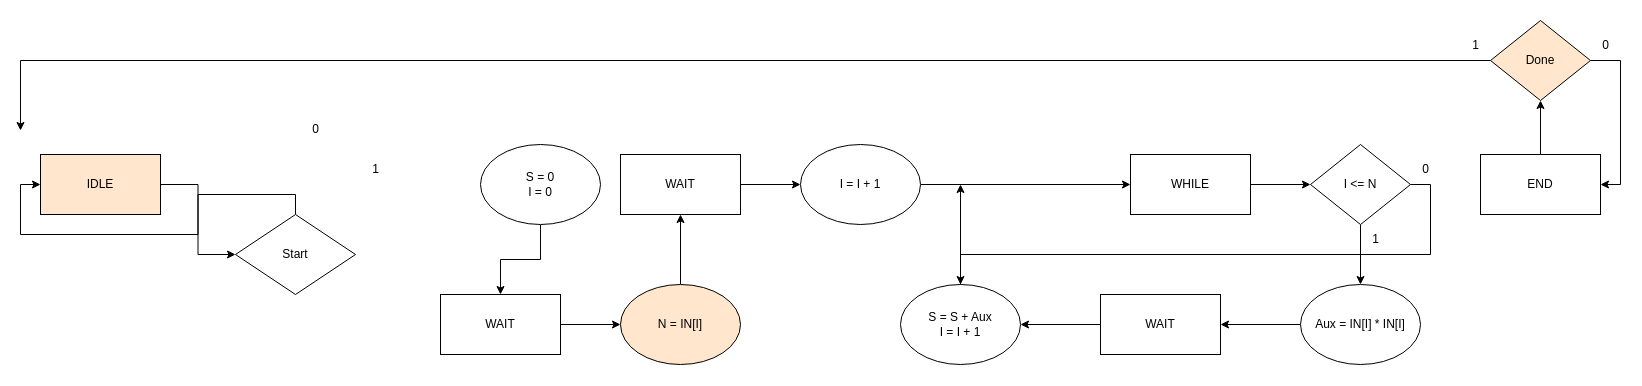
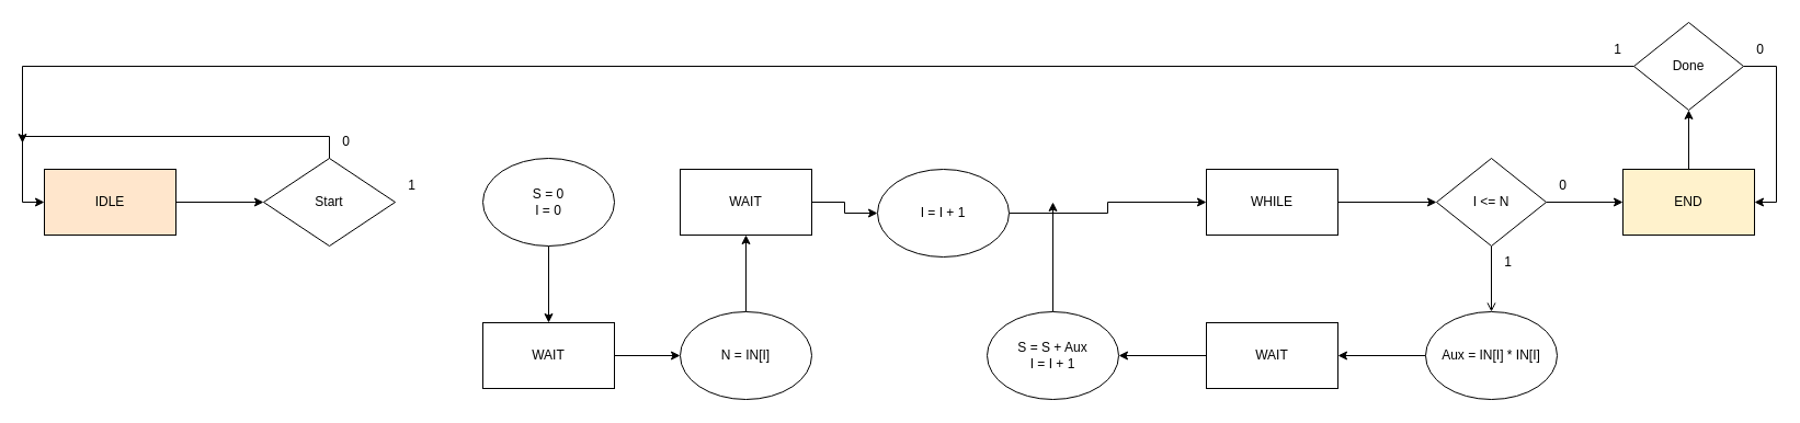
- <mxCell id="28" value="Done" style="rhombus;whiteSpace=wrap;html=1;fillColor=#ffe6cc;" parent="1" vertex="1"><mxGeometry x="1490" y="20" width="100" height="80" as="geometry" /></mxCell>
+ <mxCell id="28" value="Done" style="rhombus;whiteSpace=wrap;html=1;" parent="1" vertex="1"><mxGeometry x="1490" y="20" width="100" height="80" as="geometry" /></mxCell>
- <mxCell id="25" value="&lt;div&gt;&lt;span style=&quot;background-color: initial;&quot;&gt;S = 0&lt;/span&gt;&lt;br&gt;&lt;/div&gt;&lt;div&gt;I = 0&lt;/div&gt;" style="ellipse;whiteSpace=wrap;html=1;" parent="1" vertex="1"><mxGeometry x="480" y="144" width="120" height="80" as="geometry" /></mxCell>
+ <mxCell id="25" value="&lt;div&gt;&lt;span style=&quot;background-color: initial;&quot;&gt;S = 0&lt;/span&gt;&lt;br&gt;&lt;/div&gt;&lt;div&gt;I = 0&lt;/div&gt;" style="ellipse;whiteSpace=wrap;html=1;" parent="1" vertex="1"><mxGeometry x="440" y="144" width="120" height="80" as="geometry" /></mxCell>
- <mxCell id="37" value="&lt;div&gt;&lt;span style=&quot;background-color: initial;&quot;&gt;I = I + 1&lt;/span&gt;&lt;br&gt;&lt;/div&gt;" style="ellipse;whiteSpace=wrap;html=1;" parent="1" vertex="1"><mxGeometry x="800" y="144" width="120" height="80" as="geometry" /></mxCell>
+ <mxCell id="37" value="&lt;div&gt;&lt;span style=&quot;background-color: initial;&quot;&gt;I = I + 1&lt;/span&gt;&lt;br&gt;&lt;/div&gt;" style="ellipse;whiteSpace=wrap;html=1;" parent="1" vertex="1"><mxGeometry x="800" y="154" width="120" height="80" as="geometry" /></mxCell>
- <mxCell id="9" value="WHILE" style="rounded=0;whiteSpace=wrap;html=1;" parent="1" vertex="1"><mxGeometry x="1130" y="154" width="120" height="60" as="geometry" /></mxCell>
+ <mxCell id="9" value="WHILE" style="rounded=0;whiteSpace=wrap;html=1;" parent="1" vertex="1"><mxGeometry x="1100" y="154" width="120" height="60" as="geometry" /></mxCell>
- <mxCell id="14" value="END" style="rounded=0;whiteSpace=wrap;html=1;" parent="1" vertex="1"><mxGeometry x="1480" y="154" width="120" height="60" as="geometry" /></mxCell>
+ <mxCell id="14" value="END" style="rounded=0;whiteSpace=wrap;html=1;fillColor=#fff2cc;" parent="1" vertex="1"><mxGeometry x="1480" y="154" width="120" height="60" as="geometry" /></mxCell>
- <mxCell id="5" value="Start" style="rhombus;whiteSpace=wrap;html=1;" parent="1" vertex="1"><mxGeometry x="235" y="214" width="120" height="80" as="geometry" /></mxCell>
+ <mxCell id="5" value="Start" style="rhombus;whiteSpace=wrap;html=1;" parent="1" vertex="1"><mxGeometry x="240" y="144" width="120" height="80" as="geometry" /></mxCell>
- <mxCell id="10" style="edgeStyle=orthogonalEdgeStyle;rounded=0;orthogonalLoop=1;jettySize=auto;html=1;exitX=1;exitY=0.5;exitDx=0;exitDy=0;" parent="1" source="12" target="22" edge="1"><mxGeometry relative="1" as="geometry" /></mxCell>
+ <mxCell id="10" style="edgeStyle=orthogonalEdgeStyle;rounded=0;orthogonalLoop=1;jettySize=auto;html=1;exitX=1;exitY=0.5;exitDx=0;exitDy=0;entryX=0;entryY=0.5;entryDx=0;entryDy=0;" parent="1" source="12" target="14" edge="1"><mxGeometry relative="1" as="geometry" /></mxCell>
- <mxCell id="11" style="edgeStyle=orthogonalEdgeStyle;rounded=0;orthogonalLoop=1;jettySize=auto;html=1;exitX=0.5;exitY=1;exitDx=0;exitDy=0;entryX=0.5;entryY=0;entryDx=0;entryDy=0;" parent="1" source="12" target="18" edge="1"><mxGeometry relative="1" as="geometry"><mxPoint x="1529.588" y="284" as="targetPoint" /></mxGeometry></mxCell>
+ <mxCell id="11" style="edgeStyle=orthogonalEdgeStyle;rounded=0;orthogonalLoop=1;jettySize=auto;html=1;exitX=0.5;exitY=1;exitDx=0;exitDy=0;entryX=0.5;entryY=0;entryDx=0;entryDy=0;endArrow=open;" parent="1" source="12" target="18" edge="1"><mxGeometry relative="1" as="geometry"><mxPoint x="1529.588" y="284" as="targetPoint" /></mxGeometry></mxCell>
- <mxCell id="34" value="&lt;div&gt;N = IN[I]&lt;/div&gt;" style="ellipse;whiteSpace=wrap;html=1;fillColor=#ffe6cc;" parent="1" vertex="1"><mxGeometry x="620" y="284" width="120" height="80" as="geometry" /></mxCell>
+ <mxCell id="34" value="&lt;div&gt;N = IN[I]&lt;/div&gt;" style="ellipse;whiteSpace=wrap;html=1;" parent="1" vertex="1"><mxGeometry x="620" y="284" width="120" height="80" as="geometry" /></mxCell>
